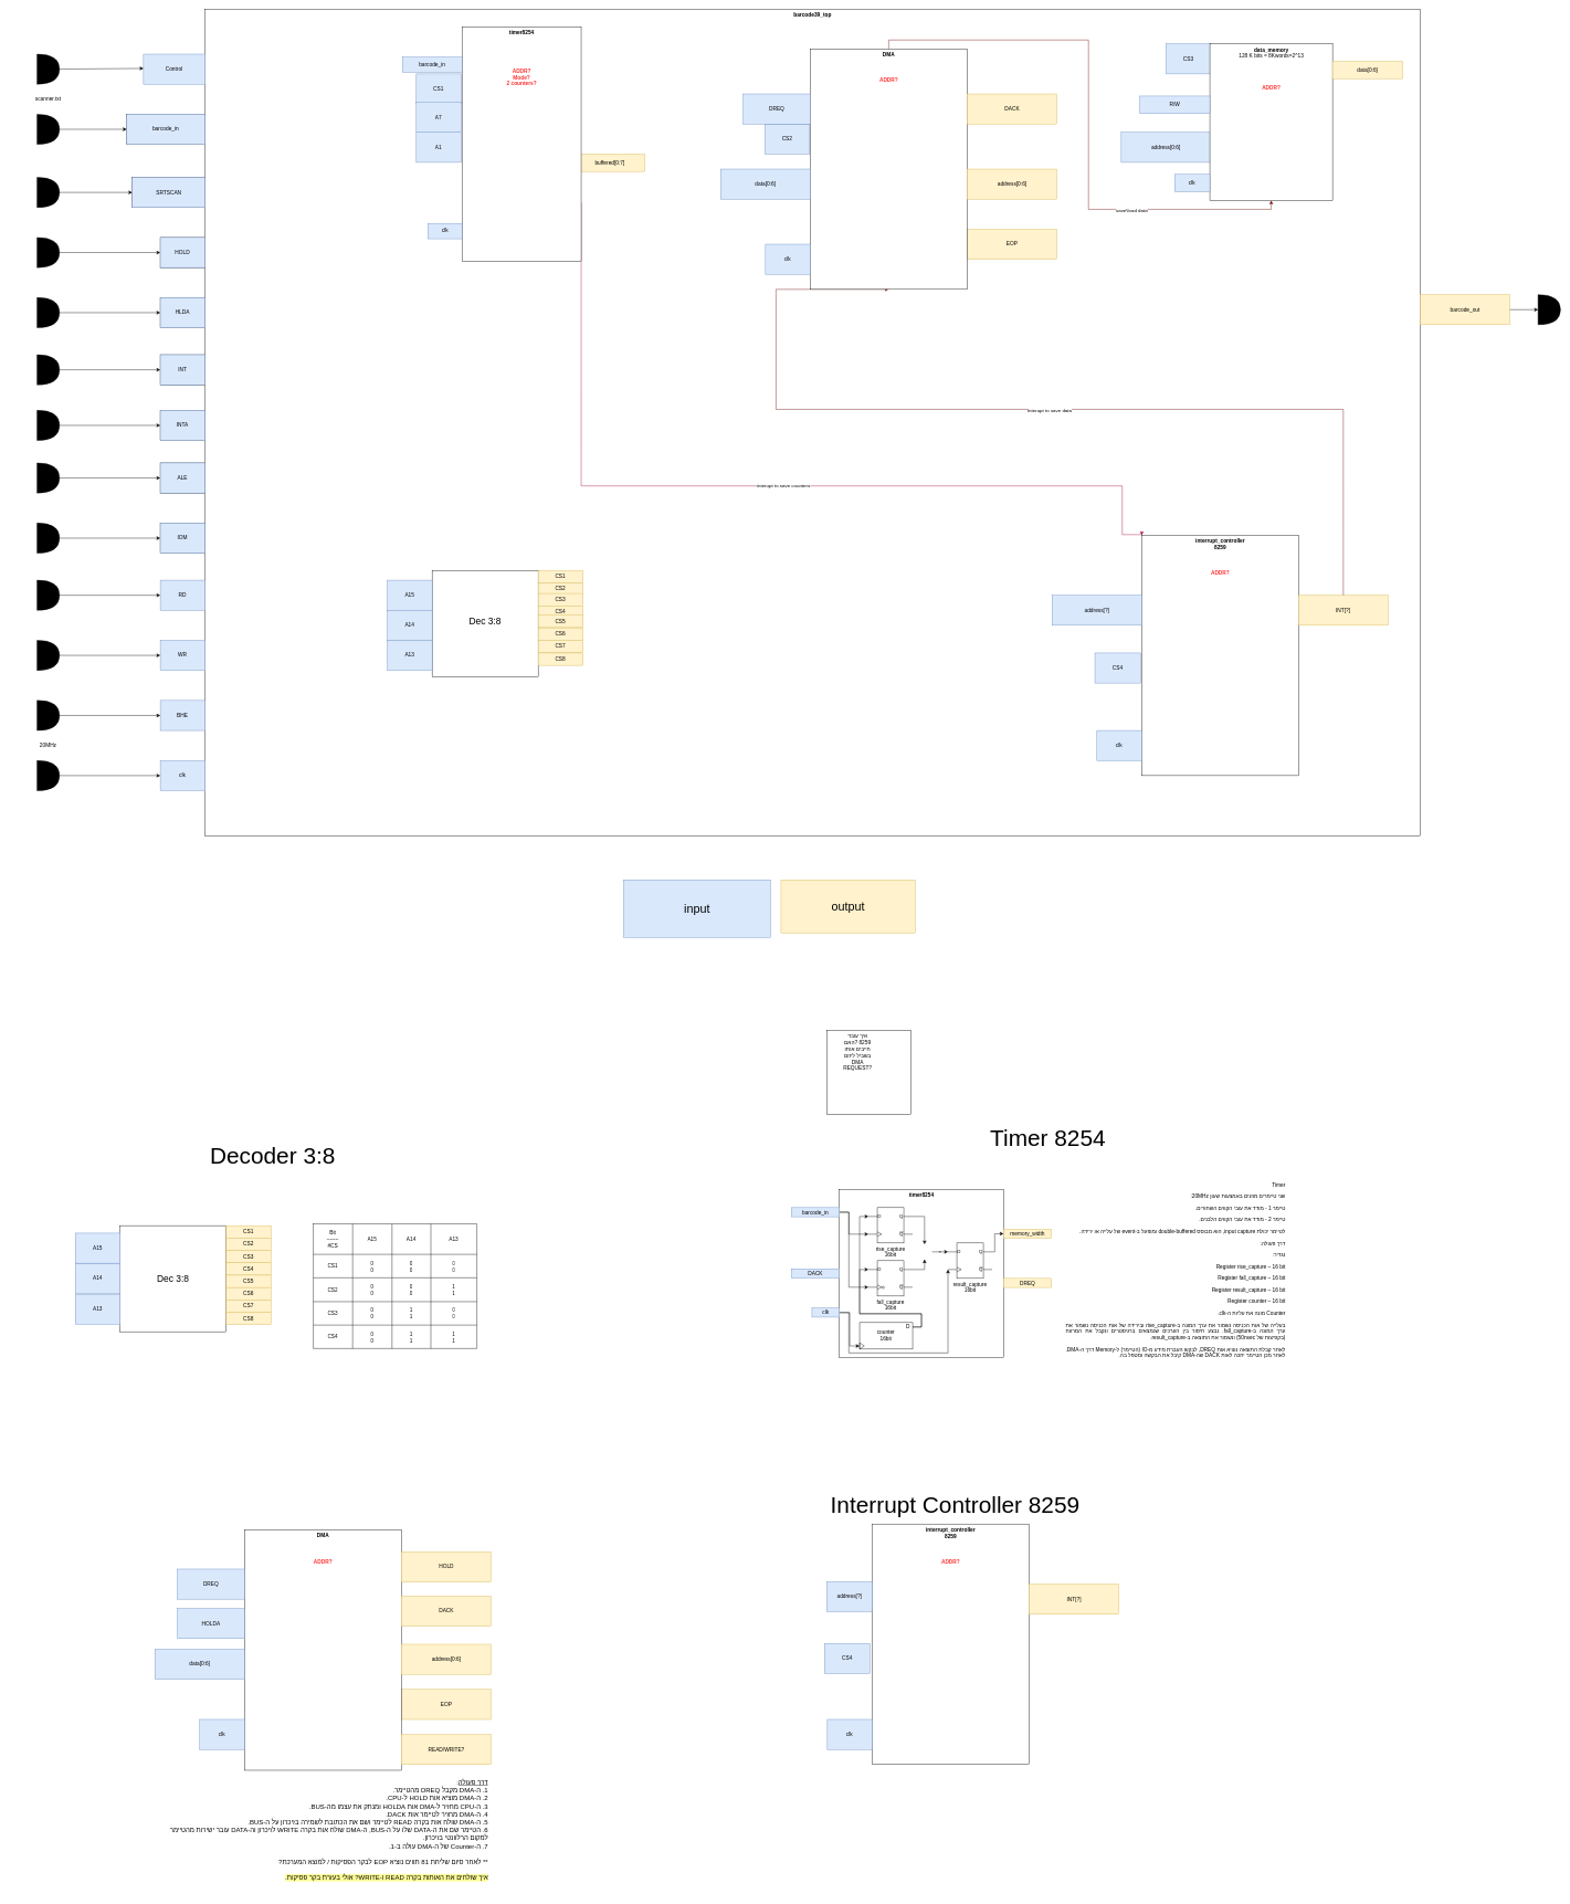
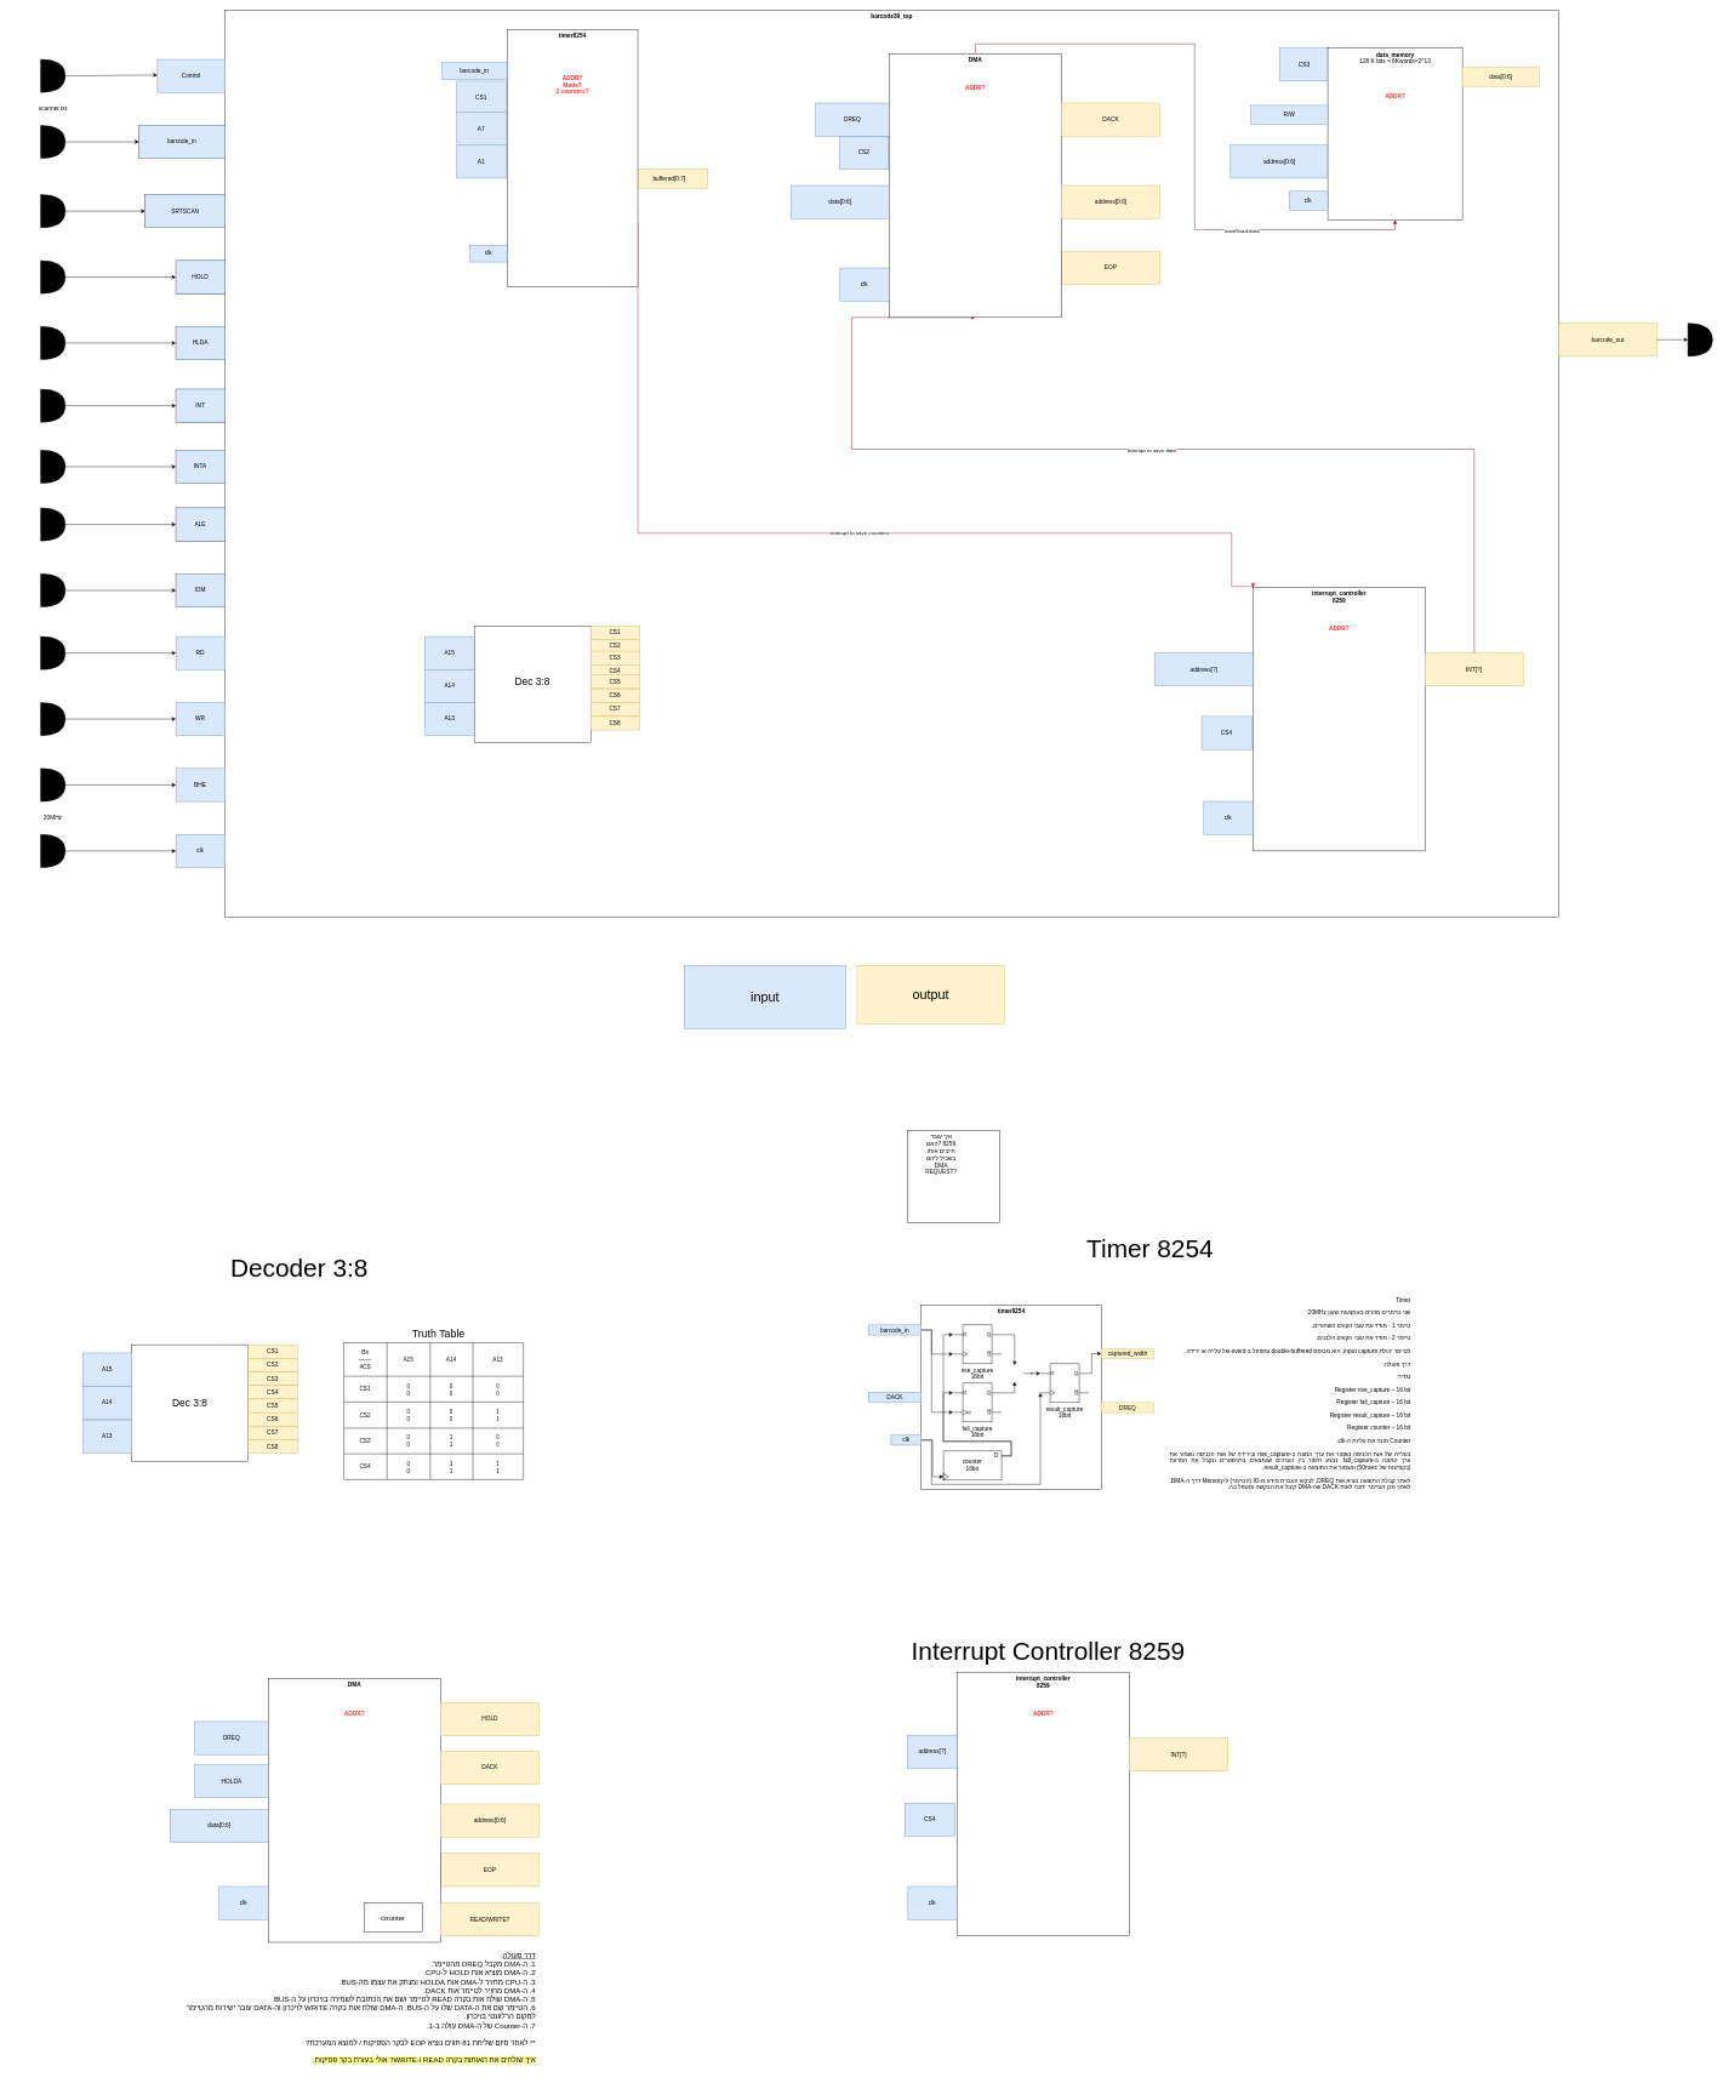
+ <mxCell id="48" value="&lt;font style=&quot;font-size: 22px&quot;&gt;Truth Table&lt;/font&gt;" style="text;html=1;strokeColor=none;fillColor=none;align=center;verticalAlign=middle;whiteSpace=wrap;rounded=0;" parent="1" vertex="1"><mxGeometry x="670.37" y="2740" width="467" height="20" as="geometry" /></mxCell>
- <mxCell id="29" value="memory_width" style="text;html=1;fillColor=#fff2cc;align=center;verticalAlign=middle;whiteSpace=wrap;rounded=0;strokeColor=#d6b656;" parent="1" vertex="1"><mxGeometry x="2270" y="2780" width="108.621" height="20.645" as="geometry" /></mxCell>
+ <mxCell id="29" value="captured_width" style="text;html=1;fillColor=#fff2cc;align=center;verticalAlign=middle;whiteSpace=wrap;rounded=0;strokeColor=#d6b656;" parent="1" vertex="1"><mxGeometry x="2270" y="2780" width="108.621" height="20.645" as="geometry" /></mxCell>
+ <mxCell id="196" value="counter" style="rounded=0;whiteSpace=wrap;html=1;fontSize=15;align=center;" vertex="1" parent="1"><mxGeometry x="750" y="3923" width="120" height="60" as="geometry" /></mxCell>
